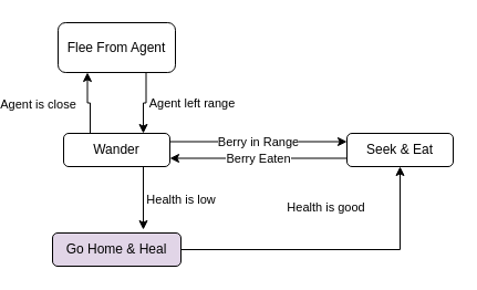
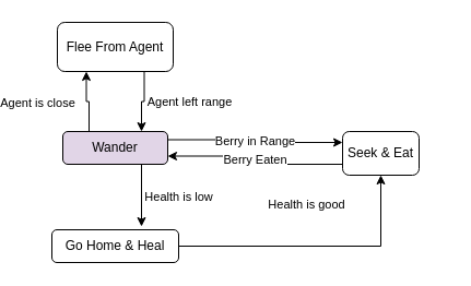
- <mxCell id="5" value="Wander" style="rounded=1;whiteSpace=wrap;html=1;" vertex="1" parent="1"><mxGeometry x="30" y="120" width="96" height="30" as="geometry" /></mxCell>
+ <mxCell id="5" value="Wander" style="rounded=1;whiteSpace=wrap;html=1;fillColor=#e1d5e7;" vertex="1" parent="1"><mxGeometry x="30" y="120" width="96" height="30" as="geometry" /></mxCell>
- <mxCell id="7" value="Seek &amp;amp; Eat" style="rounded=1;whiteSpace=wrap;html=1;" vertex="1" parent="1"><mxGeometry x="286" y="120" width="96" height="30" as="geometry" /></mxCell>
+ <mxCell id="7" value="Seek &amp;amp; Eat" style="rounded=1;whiteSpace=wrap;html=1;" vertex="1" parent="1"><mxGeometry x="286" y="120" width="70" height="40" as="geometry" /></mxCell>
- <mxCell id="9" value="Go Home &amp;amp; Heal" style="rounded=1;whiteSpace=wrap;html=1;fillColor=#e1d5e7;" vertex="1" parent="1"><mxGeometry x="20" y="210" width="116" height="30" as="geometry" /></mxCell>
+ <mxCell id="9" value="Go Home &amp;amp; Heal" style="rounded=1;whiteSpace=wrap;html=1;" vertex="1" parent="1"><mxGeometry x="20" y="210" width="116" height="30" as="geometry" /></mxCell>
